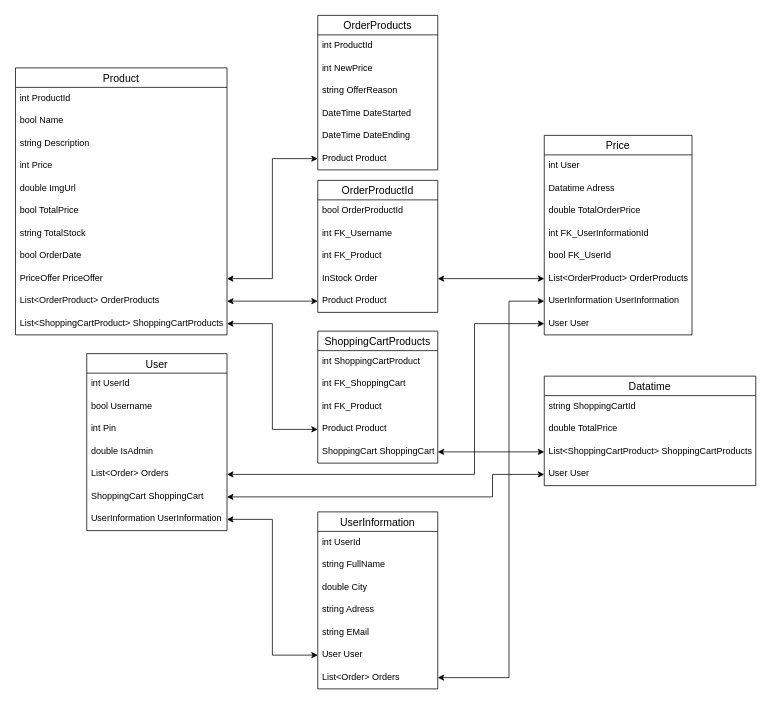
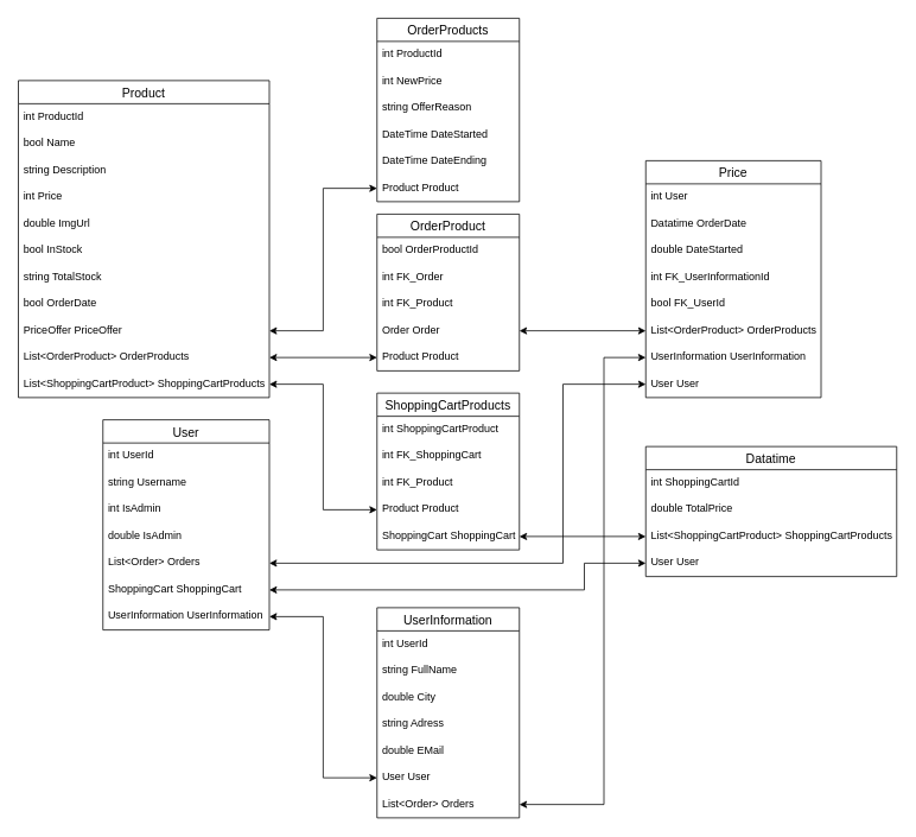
- <mxCell id="4" value="Datatime Adress" style="text;strokeColor=none;fillColor=none;spacingLeft=4;spacingRight=4;overflow=hidden;rotatable=0;points=[[0,0.5],[1,0.5]];portConstraint=eastwest;fontSize=12;" vertex="1" parent="2"><mxGeometry y="56" width="197" height="30" as="geometry" /></mxCell>
+ <mxCell id="4" value="Datatime OrderDate" style="text;strokeColor=none;fillColor=none;spacingLeft=4;spacingRight=4;overflow=hidden;rotatable=0;points=[[0,0.5],[1,0.5]];portConstraint=eastwest;fontSize=12;" vertex="1" parent="2"><mxGeometry y="56" width="197" height="30" as="geometry" /></mxCell>
- <mxCell id="11" value="OrderProductId" style="swimlane;fontStyle=0;childLayout=stackLayout;horizontal=1;startSize=26;horizontalStack=0;resizeParent=1;resizeParentMax=0;resizeLast=0;collapsible=1;marginBottom=0;align=center;fontSize=14;" vertex="1" parent="1"><mxGeometry x="423" y="240" width="160" height="176" as="geometry" /></mxCell>
+ <mxCell id="11" value="OrderProduct" style="swimlane;fontStyle=0;childLayout=stackLayout;horizontal=1;startSize=26;horizontalStack=0;resizeParent=1;resizeParentMax=0;resizeLast=0;collapsible=1;marginBottom=0;align=center;fontSize=14;" vertex="1" parent="1"><mxGeometry x="423" y="240" width="160" height="176" as="geometry" /></mxCell>
- <mxCell id="31" value="bool TotalPrice" style="text;strokeColor=none;fillColor=none;spacingLeft=4;spacingRight=4;overflow=hidden;rotatable=0;points=[[0,0.5],[1,0.5]];portConstraint=eastwest;fontSize=12;" vertex="1" parent="25"><mxGeometry y="176" width="282" height="30" as="geometry" /></mxCell>
+ <mxCell id="31" value="bool InStock" style="text;strokeColor=none;fillColor=none;spacingLeft=4;spacingRight=4;overflow=hidden;rotatable=0;points=[[0,0.5],[1,0.5]];portConstraint=eastwest;fontSize=12;" vertex="1" parent="25"><mxGeometry y="176" width="282" height="30" as="geometry" /></mxCell>
- <mxCell id="5" value="double TotalOrderPrice" style="text;strokeColor=none;fillColor=none;spacingLeft=4;spacingRight=4;overflow=hidden;rotatable=0;points=[[0,0.5],[1,0.5]];portConstraint=eastwest;fontSize=12;" vertex="1" parent="2"><mxGeometry y="86" width="197" height="30" as="geometry" /></mxCell>
+ <mxCell id="5" value="double DateStarted" style="text;strokeColor=none;fillColor=none;spacingLeft=4;spacingRight=4;overflow=hidden;rotatable=0;points=[[0,0.5],[1,0.5]];portConstraint=eastwest;fontSize=12;" vertex="1" parent="2"><mxGeometry y="86" width="197" height="30" as="geometry" /></mxCell>
- <mxCell id="13" value="int FK_Username" style="text;strokeColor=none;fillColor=none;spacingLeft=4;spacingRight=4;overflow=hidden;rotatable=0;points=[[0,0.5],[1,0.5]];portConstraint=eastwest;fontSize=12;" vertex="1" parent="11"><mxGeometry y="56" width="160" height="30" as="geometry" /></mxCell>
+ <mxCell id="13" value="int FK_Order" style="text;strokeColor=none;fillColor=none;spacingLeft=4;spacingRight=4;overflow=hidden;rotatable=0;points=[[0,0.5],[1,0.5]];portConstraint=eastwest;fontSize=12;" vertex="1" parent="11"><mxGeometry y="56" width="160" height="30" as="geometry" /></mxCell>
- <mxCell id="15" value="InStock Order" style="text;strokeColor=none;fillColor=none;spacingLeft=4;spacingRight=4;overflow=hidden;rotatable=0;points=[[0,0.5],[1,0.5]];portConstraint=eastwest;fontSize=12;" vertex="1" parent="11"><mxGeometry y="116" width="160" height="30" as="geometry" /></mxCell>
+ <mxCell id="15" value="Order Order" style="text;strokeColor=none;fillColor=none;spacingLeft=4;spacingRight=4;overflow=hidden;rotatable=0;points=[[0,0.5],[1,0.5]];portConstraint=eastwest;fontSize=12;" vertex="1" parent="11"><mxGeometry y="116" width="160" height="30" as="geometry" /></mxCell>
- <mxCell id="54" value="bool Username" style="text;strokeColor=none;fillColor=none;spacingLeft=4;spacingRight=4;overflow=hidden;rotatable=0;points=[[0,0.5],[1,0.5]];portConstraint=eastwest;fontSize=12;" vertex="1" parent="52"><mxGeometry y="56" width="187" height="30" as="geometry" /></mxCell>
+ <mxCell id="54" value="string Username" style="text;strokeColor=none;fillColor=none;spacingLeft=4;spacingRight=4;overflow=hidden;rotatable=0;points=[[0,0.5],[1,0.5]];portConstraint=eastwest;fontSize=12;" vertex="1" parent="52"><mxGeometry y="56" width="187" height="30" as="geometry" /></mxCell>
- <mxCell id="40" value="string ShoppingCartId" style="text;strokeColor=none;fillColor=none;spacingLeft=4;spacingRight=4;overflow=hidden;rotatable=0;points=[[0,0.5],[1,0.5]];portConstraint=eastwest;fontSize=12;" vertex="1" parent="39"><mxGeometry y="26" width="282" height="30" as="geometry" /></mxCell>
+ <mxCell id="40" value="int ShoppingCartId" style="text;strokeColor=none;fillColor=none;spacingLeft=4;spacingRight=4;overflow=hidden;rotatable=0;points=[[0,0.5],[1,0.5]];portConstraint=eastwest;fontSize=12;" vertex="1" parent="39"><mxGeometry y="26" width="282" height="30" as="geometry" /></mxCell>
- <mxCell id="55" value="int Pin" style="text;strokeColor=none;fillColor=none;spacingLeft=4;spacingRight=4;overflow=hidden;rotatable=0;points=[[0,0.5],[1,0.5]];portConstraint=eastwest;fontSize=12;" vertex="1" parent="52"><mxGeometry y="86" width="187" height="30" as="geometry" /></mxCell>
+ <mxCell id="55" value="int IsAdmin" style="text;strokeColor=none;fillColor=none;spacingLeft=4;spacingRight=4;overflow=hidden;rotatable=0;points=[[0,0.5],[1,0.5]];portConstraint=eastwest;fontSize=12;" vertex="1" parent="52"><mxGeometry y="86" width="187" height="30" as="geometry" /></mxCell>
- <mxCell id="65" value="string EMail" style="text;strokeColor=none;fillColor=none;spacingLeft=4;spacingRight=4;overflow=hidden;rotatable=0;points=[[0,0.5],[1,0.5]];portConstraint=eastwest;fontSize=12;" vertex="1" parent="60"><mxGeometry y="146" width="160" height="30" as="geometry" /></mxCell>
+ <mxCell id="65" value="double EMail" style="text;strokeColor=none;fillColor=none;spacingLeft=4;spacingRight=4;overflow=hidden;rotatable=0;points=[[0,0.5],[1,0.5]];portConstraint=eastwest;fontSize=12;" vertex="1" parent="60"><mxGeometry y="146" width="160" height="30" as="geometry" /></mxCell>
